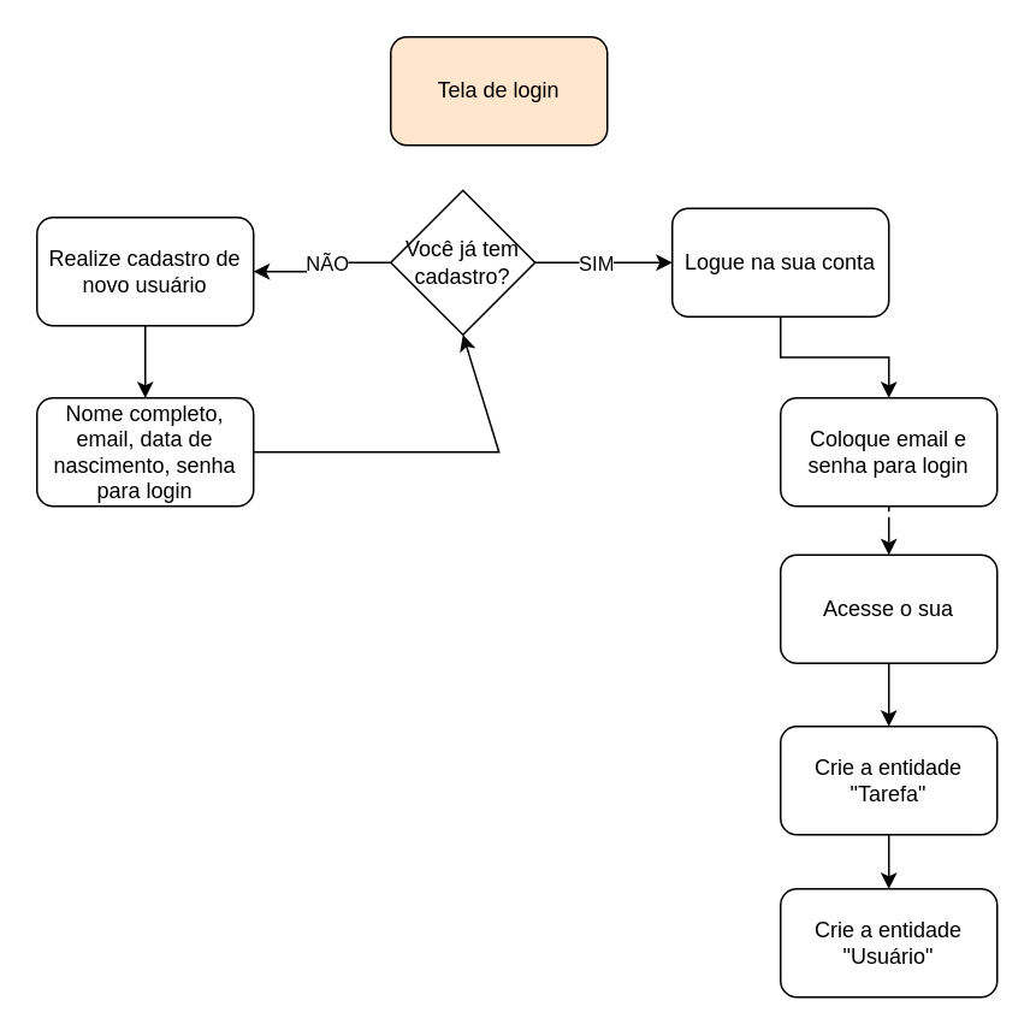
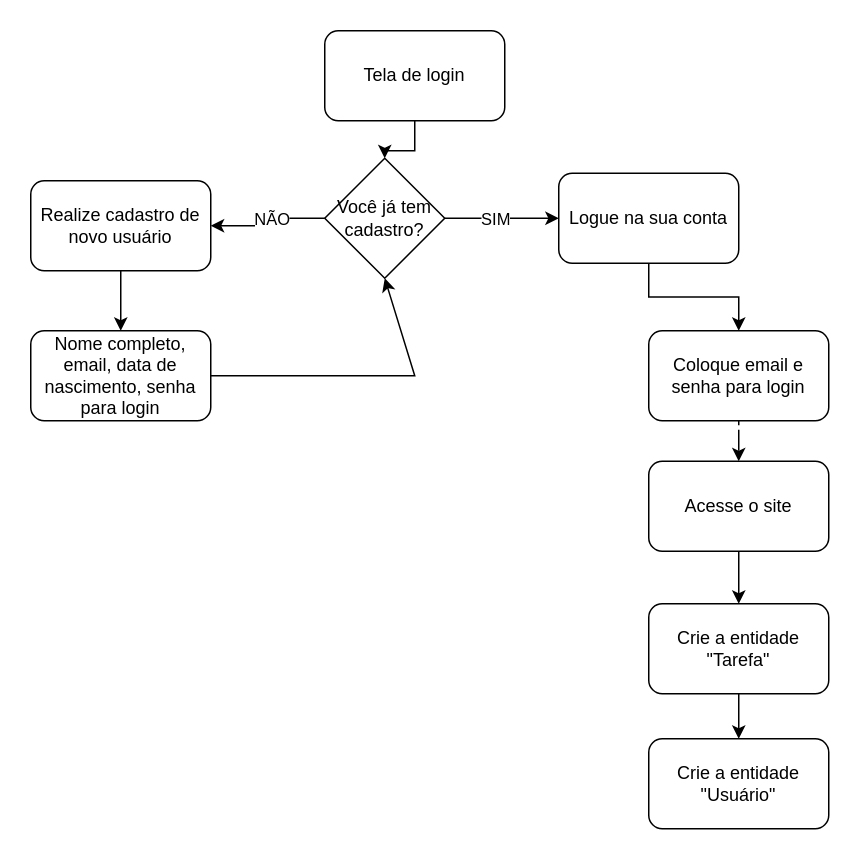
- <mxCell id="8" value="Tela de login" style="rounded=1;whiteSpace=wrap;html=1;fillColor=#ffe6cc;" vertex="1" parent="1"><mxGeometry x="216" y="20" width="120" height="60" as="geometry" /></mxCell>
+ <mxCell id="8" value="Tela de login" style="rounded=1;whiteSpace=wrap;html=1;" vertex="1" parent="1"><mxGeometry x="216" y="20" width="120" height="60" as="geometry" /></mxCell>
+ <mxCell id="7" value="" style="edgeStyle=orthogonalEdgeStyle;rounded=0;orthogonalLoop=1;jettySize=auto;html=1;" edge="1" parent="1" source="8" target="6"><mxGeometry relative="1" as="geometry" /></mxCell>
- <mxCell id="16" value="Acesse o sua" style="rounded=1;whiteSpace=wrap;html=1;" vertex="1" parent="1"><mxGeometry x="432" y="307" width="120" height="60" as="geometry" /></mxCell>
+ <mxCell id="16" value="Acesse o site" style="rounded=1;whiteSpace=wrap;html=1;" vertex="1" parent="1"><mxGeometry x="432" y="307" width="120" height="60" as="geometry" /></mxCell>
